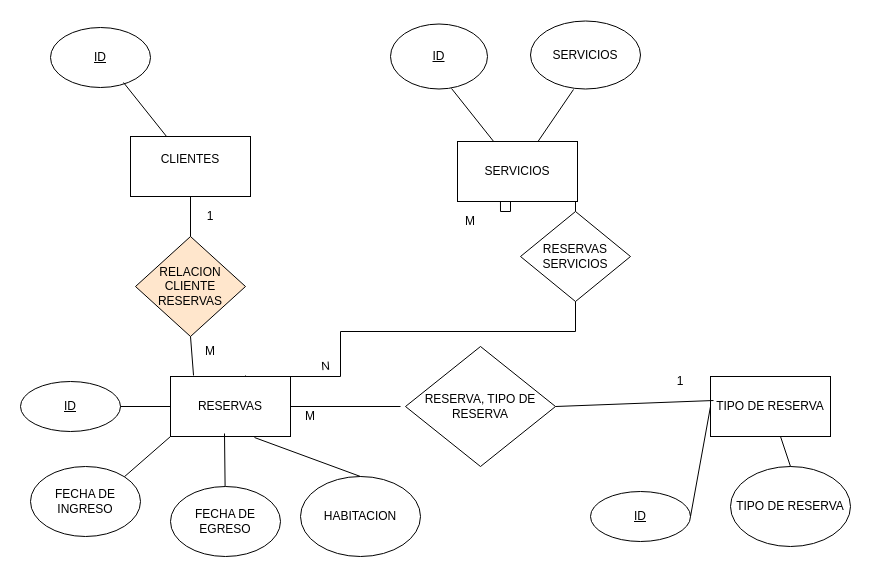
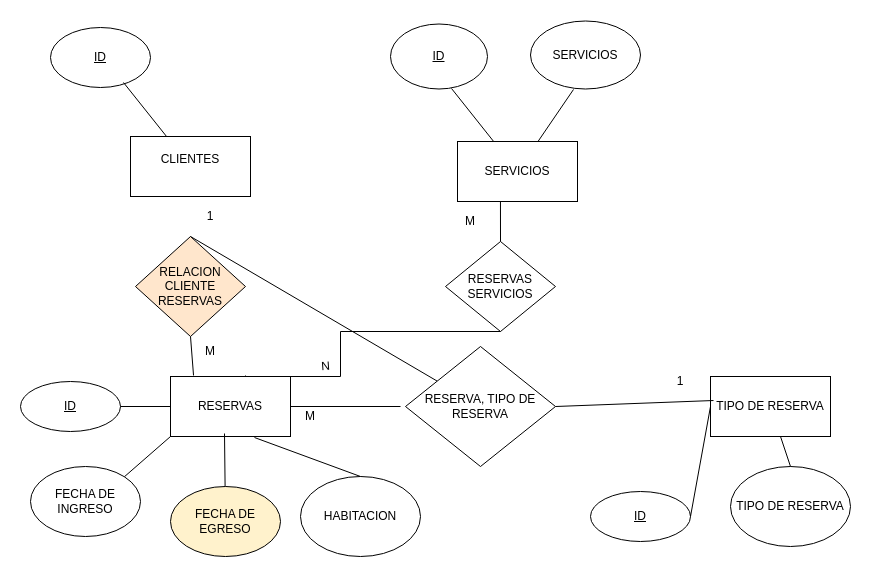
- <mxCell id="23" value="" style="endArrow=none;html=1;rounded=0;entryX=0.5;entryY=1;entryDx=0;entryDy=0;exitX=0.5;exitY=0;exitDx=0;exitDy=0;" parent="1" source="22" target="2" edge="1"><mxGeometry width="50" height="50" relative="1" as="geometry"><mxPoint x="330" y="366" as="sourcePoint" /><mxPoint x="380" y="316" as="targetPoint" /></mxGeometry></mxCell>
+ <mxCell id="23" value="" style="endArrow=none;html=1;rounded=0;exitX=0.5;exitY=0;exitDx=0;exitDy=0;" parent="1" source="22" target="37" edge="1"><mxGeometry width="50" height="50" relative="1" as="geometry"><mxPoint x="330" y="366" as="sourcePoint" /><mxPoint x="380" y="316" as="targetPoint" /></mxGeometry></mxCell>
- <mxCell id="28" value="RESERVAS&lt;div&gt;SERVICIOS&lt;/div&gt;" style="rhombus;whiteSpace=wrap;html=1;" parent="1" vertex="1"><mxGeometry x="520" y="211" width="110" height="90" as="geometry" /></mxCell>
+ <mxCell id="28" value="RESERVAS&lt;div&gt;SERVICIOS&lt;/div&gt;" style="rhombus;whiteSpace=wrap;html=1;" parent="1" vertex="1"><mxGeometry x="445" y="241" width="110" height="90" as="geometry" /></mxCell>
- <mxCell id="15" value="FECHA DE EGRESO" style="ellipse;whiteSpace=wrap;html=1;" parent="1" vertex="1"><mxGeometry x="170" y="486" width="110" height="70" as="geometry" /></mxCell>
+ <mxCell id="15" value="FECHA DE EGRESO" style="ellipse;whiteSpace=wrap;html=1;fillColor=#fff2cc;" parent="1" vertex="1"><mxGeometry x="170" y="486" width="110" height="70" as="geometry" /></mxCell>
